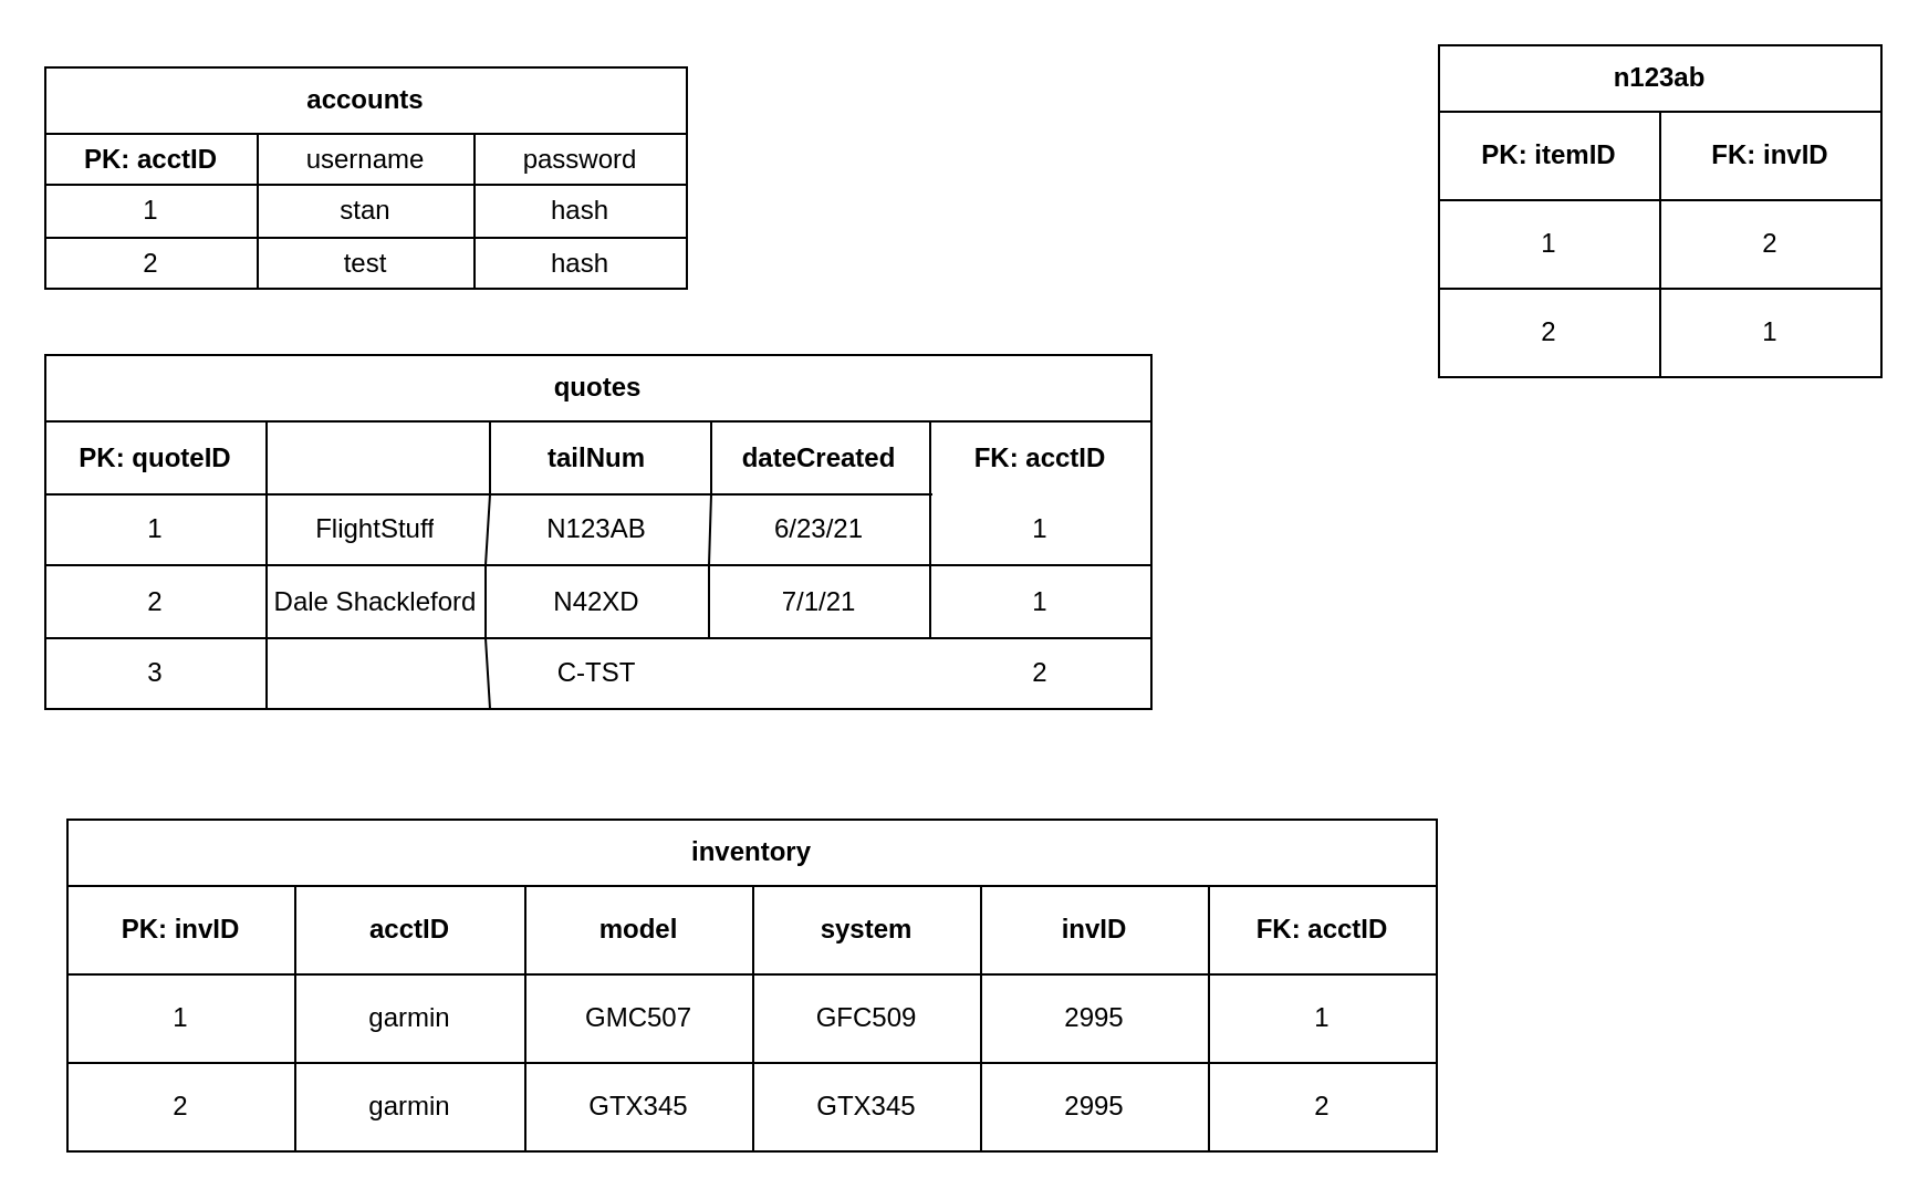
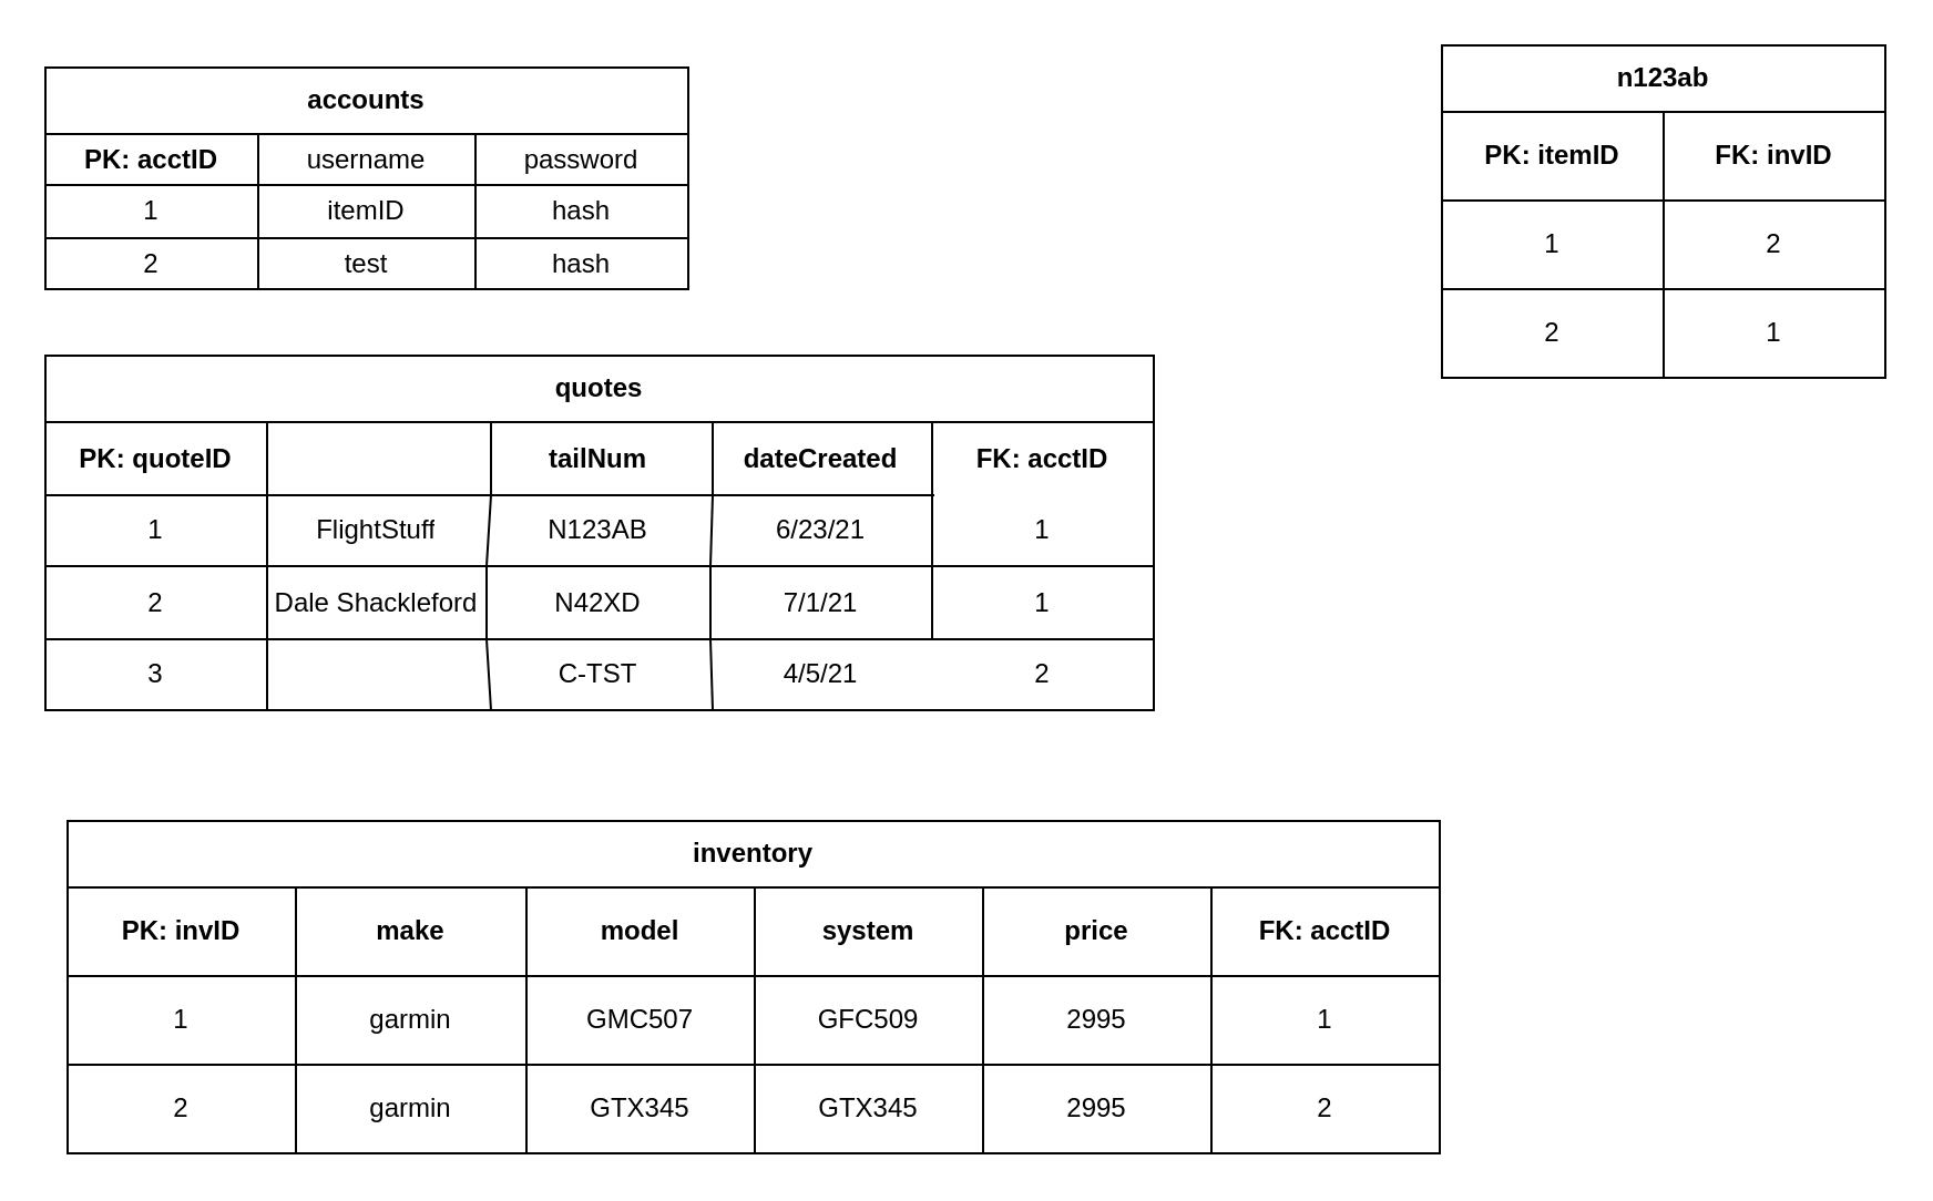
- <mxCell id="9" value="stan" style="shape=partialRectangle;html=1;whiteSpace=wrap;connectable=0;fillColor=none;top=0;left=0;bottom=0;right=0;overflow=hidden;" vertex="1" parent="7"><mxGeometry x="96" width="98" height="24" as="geometry" /></mxCell>
+ <mxCell id="9" value="itemID" style="shape=partialRectangle;html=1;whiteSpace=wrap;connectable=0;fillColor=none;top=0;left=0;bottom=0;right=0;overflow=hidden;" vertex="1" parent="7"><mxGeometry x="96" width="98" height="24" as="geometry" /></mxCell>
+ <mxCell id="36" value="4/5/21" style="shape=partialRectangle;html=1;whiteSpace=wrap;connectable=0;fillColor=none;top=0;left=0;bottom=0;right=0;overflow=hidden;" vertex="1" parent="33"><mxGeometry x="300" width="100" height="32" as="geometry" /></mxCell>
- <mxCell id="51" value="&lt;b&gt;acctID&lt;/b&gt;" style="shape=partialRectangle;html=1;whiteSpace=wrap;connectable=0;fillColor=none;top=0;left=0;bottom=0;right=0;overflow=hidden;" vertex="1" parent="49"><mxGeometry x="103" width="104" height="40" as="geometry" /></mxCell>
+ <mxCell id="51" value="&lt;b&gt;make&lt;/b&gt;" style="shape=partialRectangle;html=1;whiteSpace=wrap;connectable=0;fillColor=none;top=0;left=0;bottom=0;right=0;overflow=hidden;" vertex="1" parent="49"><mxGeometry x="103" width="104" height="40" as="geometry" /></mxCell>
- <mxCell id="54" value="&lt;b&gt;invID&lt;/b&gt;" style="shape=partialRectangle;html=1;whiteSpace=wrap;connectable=0;fillColor=none;top=0;left=0;bottom=0;right=0;overflow=hidden;" vertex="1" parent="49"><mxGeometry x="413" width="103" height="40" as="geometry" /></mxCell>
+ <mxCell id="54" value="&lt;b&gt;price&lt;/b&gt;" style="shape=partialRectangle;html=1;whiteSpace=wrap;connectable=0;fillColor=none;top=0;left=0;bottom=0;right=0;overflow=hidden;" vertex="1" parent="49"><mxGeometry x="413" width="103" height="40" as="geometry" /></mxCell>
